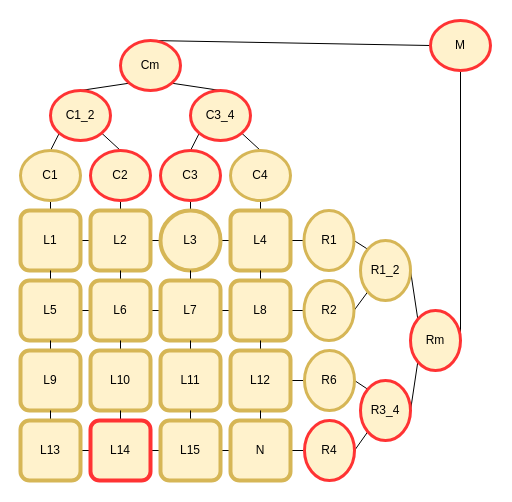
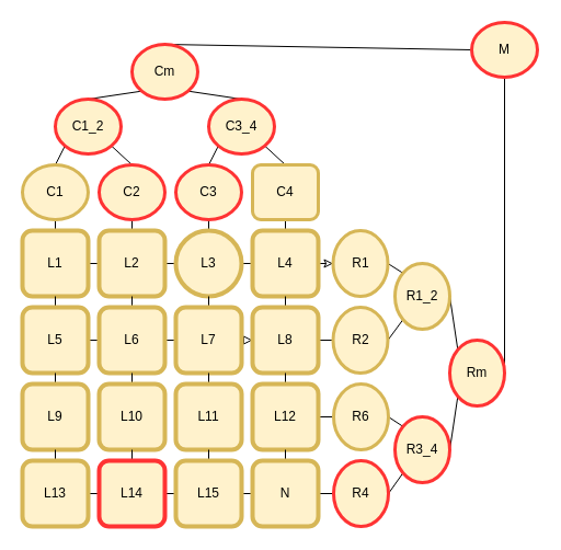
- <mxCell id="54" value="C4" style="ellipse;whiteSpace=wrap;html=1;fillColor=#fff2cc;strokeColor=#d6b656;strokeWidth=3;" vertex="1" parent="1"><mxGeometry x="230" y="150" width="60" height="50" as="geometry" /></mxCell>
+ <mxCell id="54" value="C4" style="whiteSpace=wrap;html=1;fillColor=#fff2cc;strokeColor=#d6b656;strokeWidth=3;rounded=1;" vertex="1" parent="1"><mxGeometry x="230" y="150" width="60" height="50" as="geometry" /></mxCell>
- <mxCell id="11" style="edgeStyle=orthogonalEdgeStyle;rounded=0;orthogonalLoop=1;jettySize=auto;html=1;exitX=1;exitY=0.5;exitDx=0;exitDy=0;entryX=0;entryY=0.5;entryDx=0;entryDy=0;endArrow=none;endFill=0;" edge="1" parent="1" source="13" target="62"><mxGeometry relative="1" as="geometry" /></mxCell>
+ <mxCell id="11" style="edgeStyle=orthogonalEdgeStyle;rounded=0;orthogonalLoop=1;jettySize=auto;html=1;exitX=1;exitY=0.5;exitDx=0;exitDy=0;entryX=0;entryY=0.5;entryDx=0;entryDy=0;endArrow=classic;endFill=0;" edge="1" parent="1" source="13" target="62"><mxGeometry relative="1" as="geometry" /></mxCell>
- <mxCell id="21" style="edgeStyle=orthogonalEdgeStyle;rounded=0;orthogonalLoop=1;jettySize=auto;html=1;exitX=1;exitY=0.5;exitDx=0;exitDy=0;entryX=0;entryY=0.5;entryDx=0;entryDy=0;endArrow=none;endFill=0;" edge="1" parent="1" source="22" target="25"><mxGeometry relative="1" as="geometry" /></mxCell>
+ <mxCell id="21" style="edgeStyle=orthogonalEdgeStyle;rounded=0;orthogonalLoop=1;jettySize=auto;html=1;exitX=1;exitY=0.5;exitDx=0;exitDy=0;entryX=0;entryY=0.5;entryDx=0;entryDy=0;endArrow=block;endFill=0;" edge="1" parent="1" source="22" target="25"><mxGeometry relative="1" as="geometry" /></mxCell>
